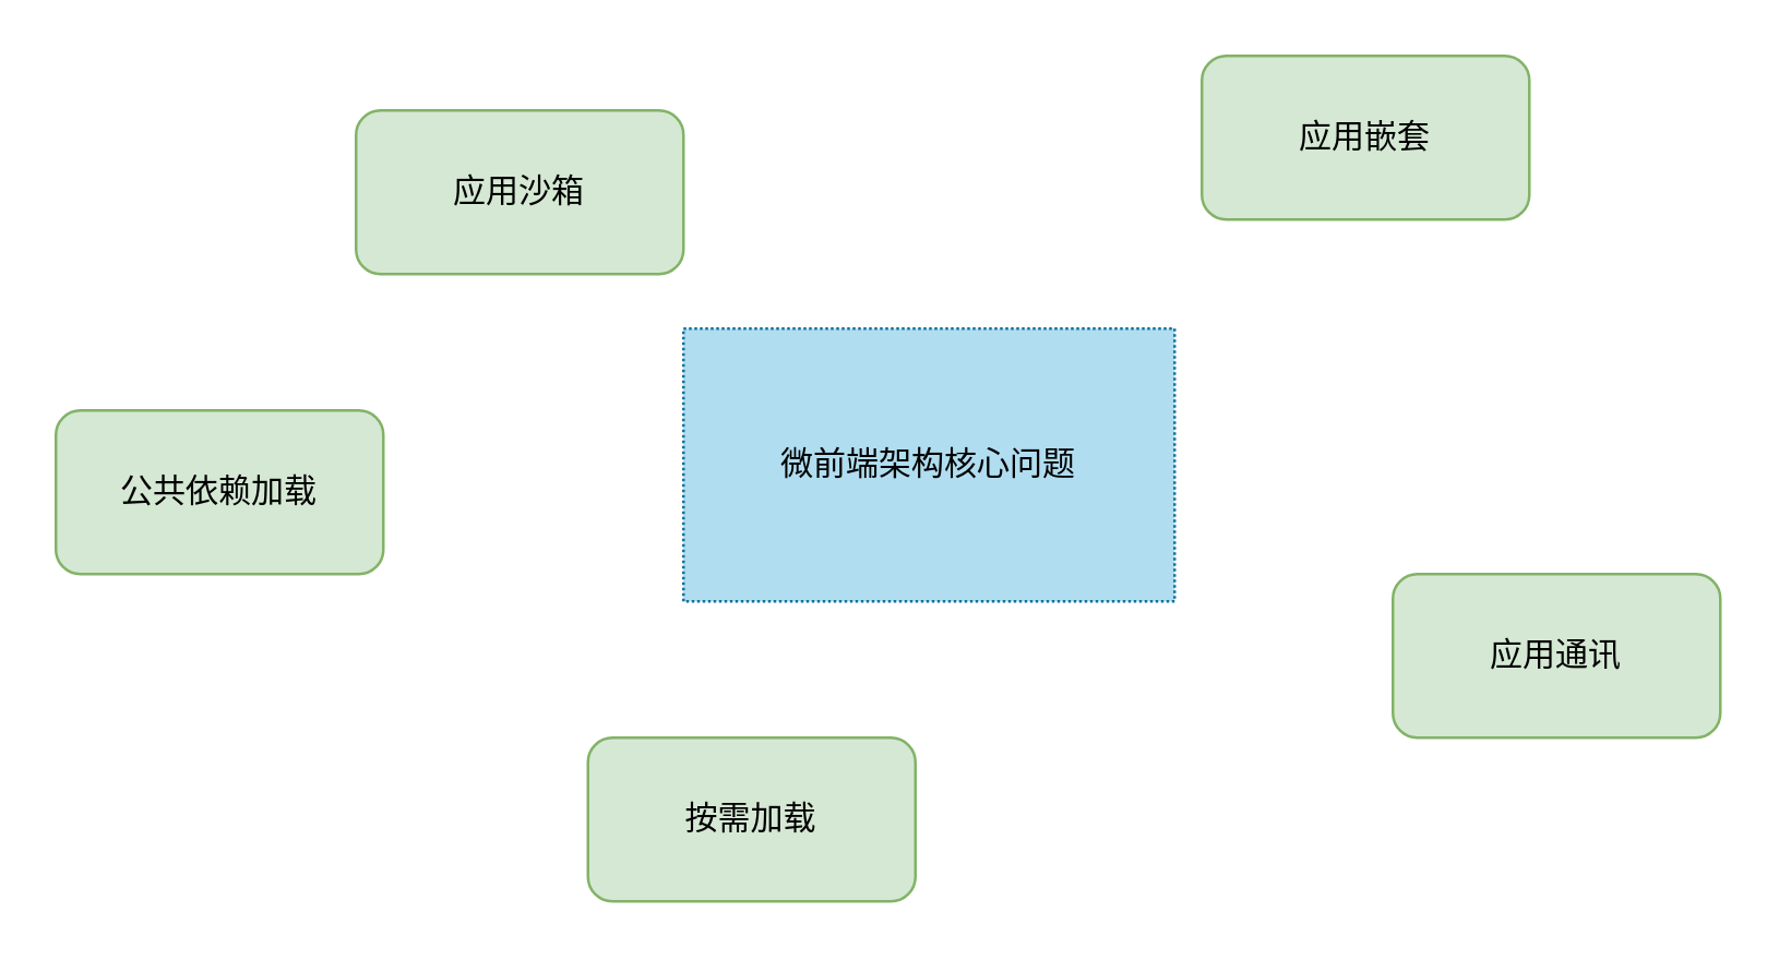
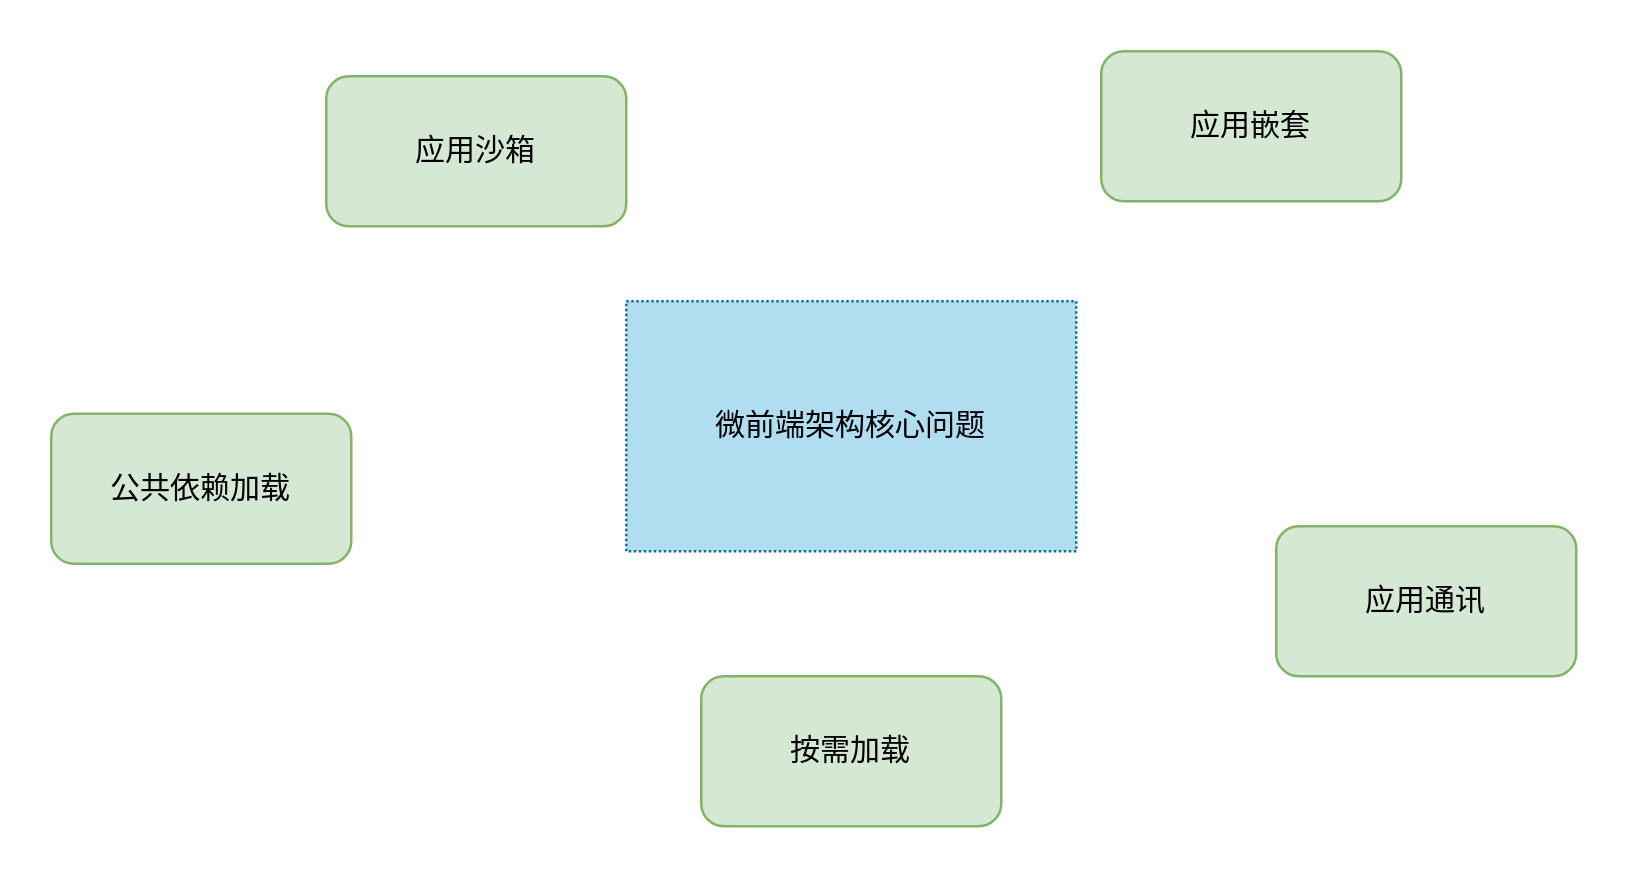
- <mxCell id="3" value="应用沙箱" style="rounded=1;whiteSpace=wrap;html=1;fillColor=#d5e8d4;strokeColor=#82b366;" vertex="1" parent="1"><mxGeometry x="130" y="40" width="120" height="60" as="geometry" /></mxCell>
+ <mxCell id="3" value="应用沙箱" style="rounded=1;whiteSpace=wrap;html=1;fillColor=#d5e8d4;strokeColor=#82b366;" vertex="1" parent="1"><mxGeometry x="130" y="30" width="120" height="60" as="geometry" /></mxCell>
- <mxCell id="7" value="公共依赖加载" style="rounded=1;whiteSpace=wrap;html=1;fillColor=#d5e8d4;strokeColor=#82b366;" vertex="1" parent="1"><mxGeometry x="20" y="150" width="120" height="60" as="geometry" /></mxCell>
+ <mxCell id="7" value="公共依赖加载" style="rounded=1;whiteSpace=wrap;html=1;fillColor=#d5e8d4;strokeColor=#82b366;" vertex="1" parent="1"><mxGeometry x="20" y="165" width="120" height="60" as="geometry" /></mxCell>
- <mxCell id="6" value="按需加载" style="rounded=1;whiteSpace=wrap;html=1;fillColor=#d5e8d4;strokeColor=#82b366;" vertex="1" parent="1"><mxGeometry x="215" y="270" width="120" height="60" as="geometry" /></mxCell>
+ <mxCell id="6" value="按需加载" style="rounded=1;whiteSpace=wrap;html=1;fillColor=#d5e8d4;strokeColor=#82b366;" vertex="1" parent="1"><mxGeometry x="280" y="270" width="120" height="60" as="geometry" /></mxCell>
